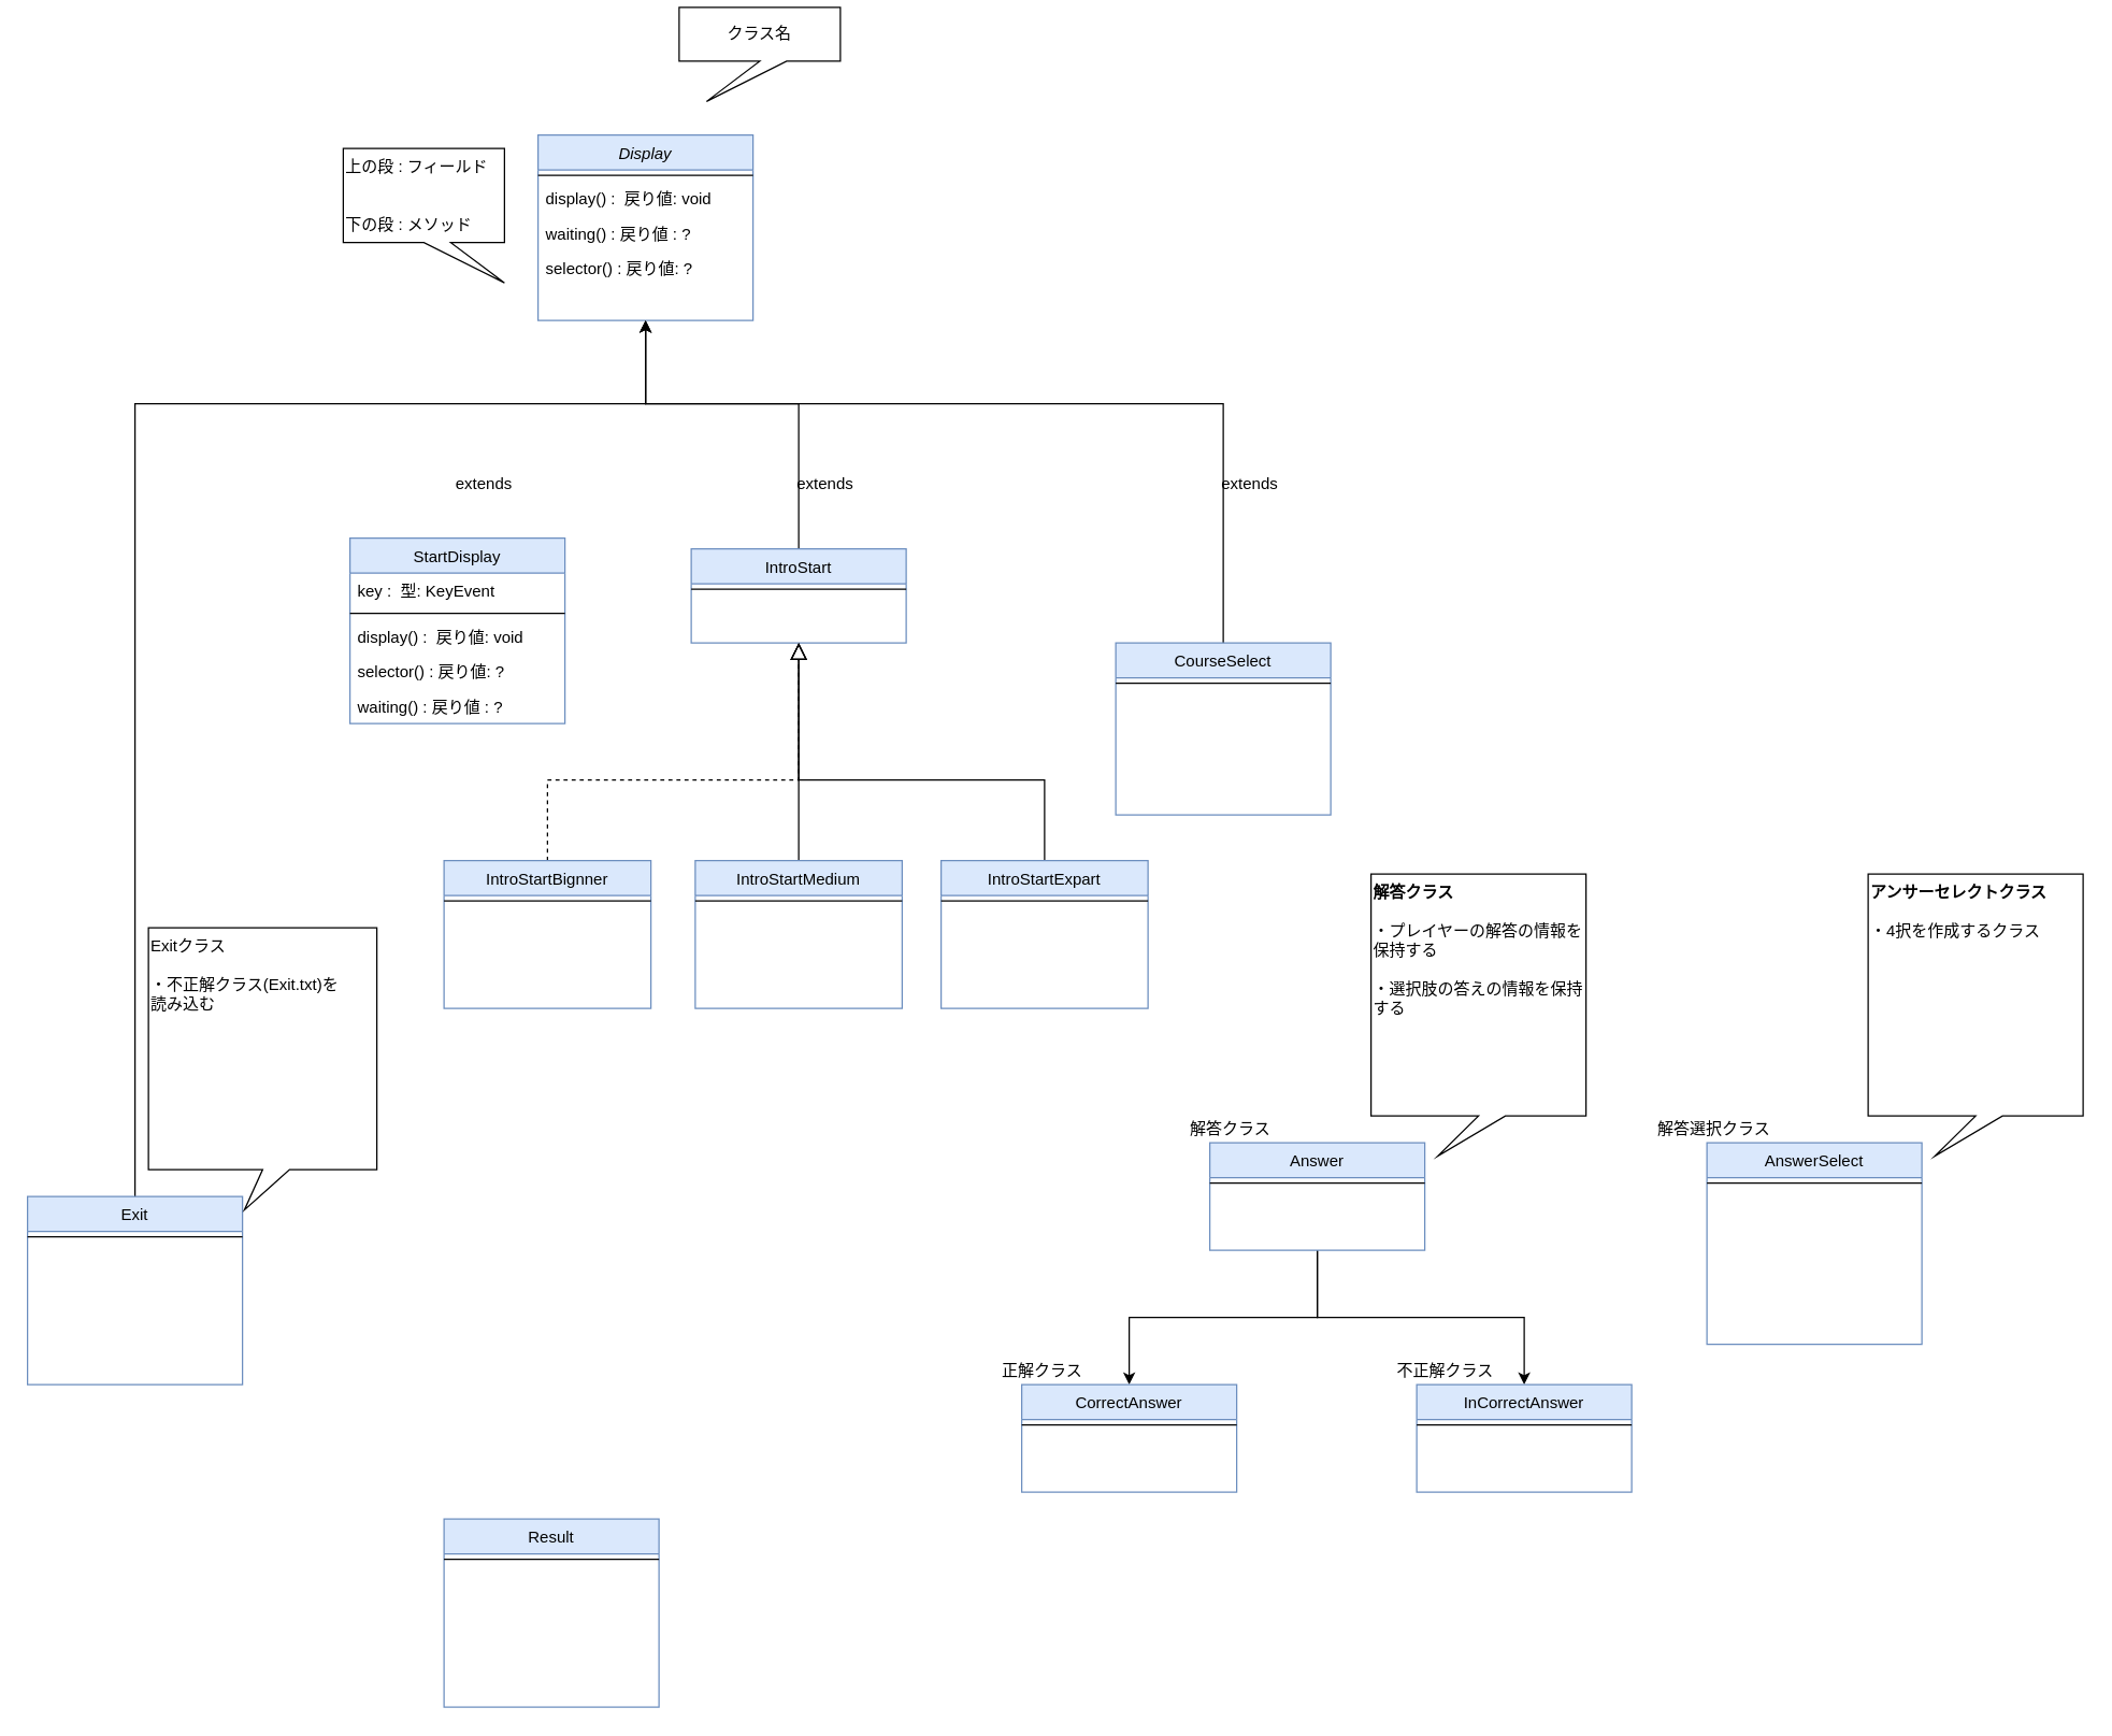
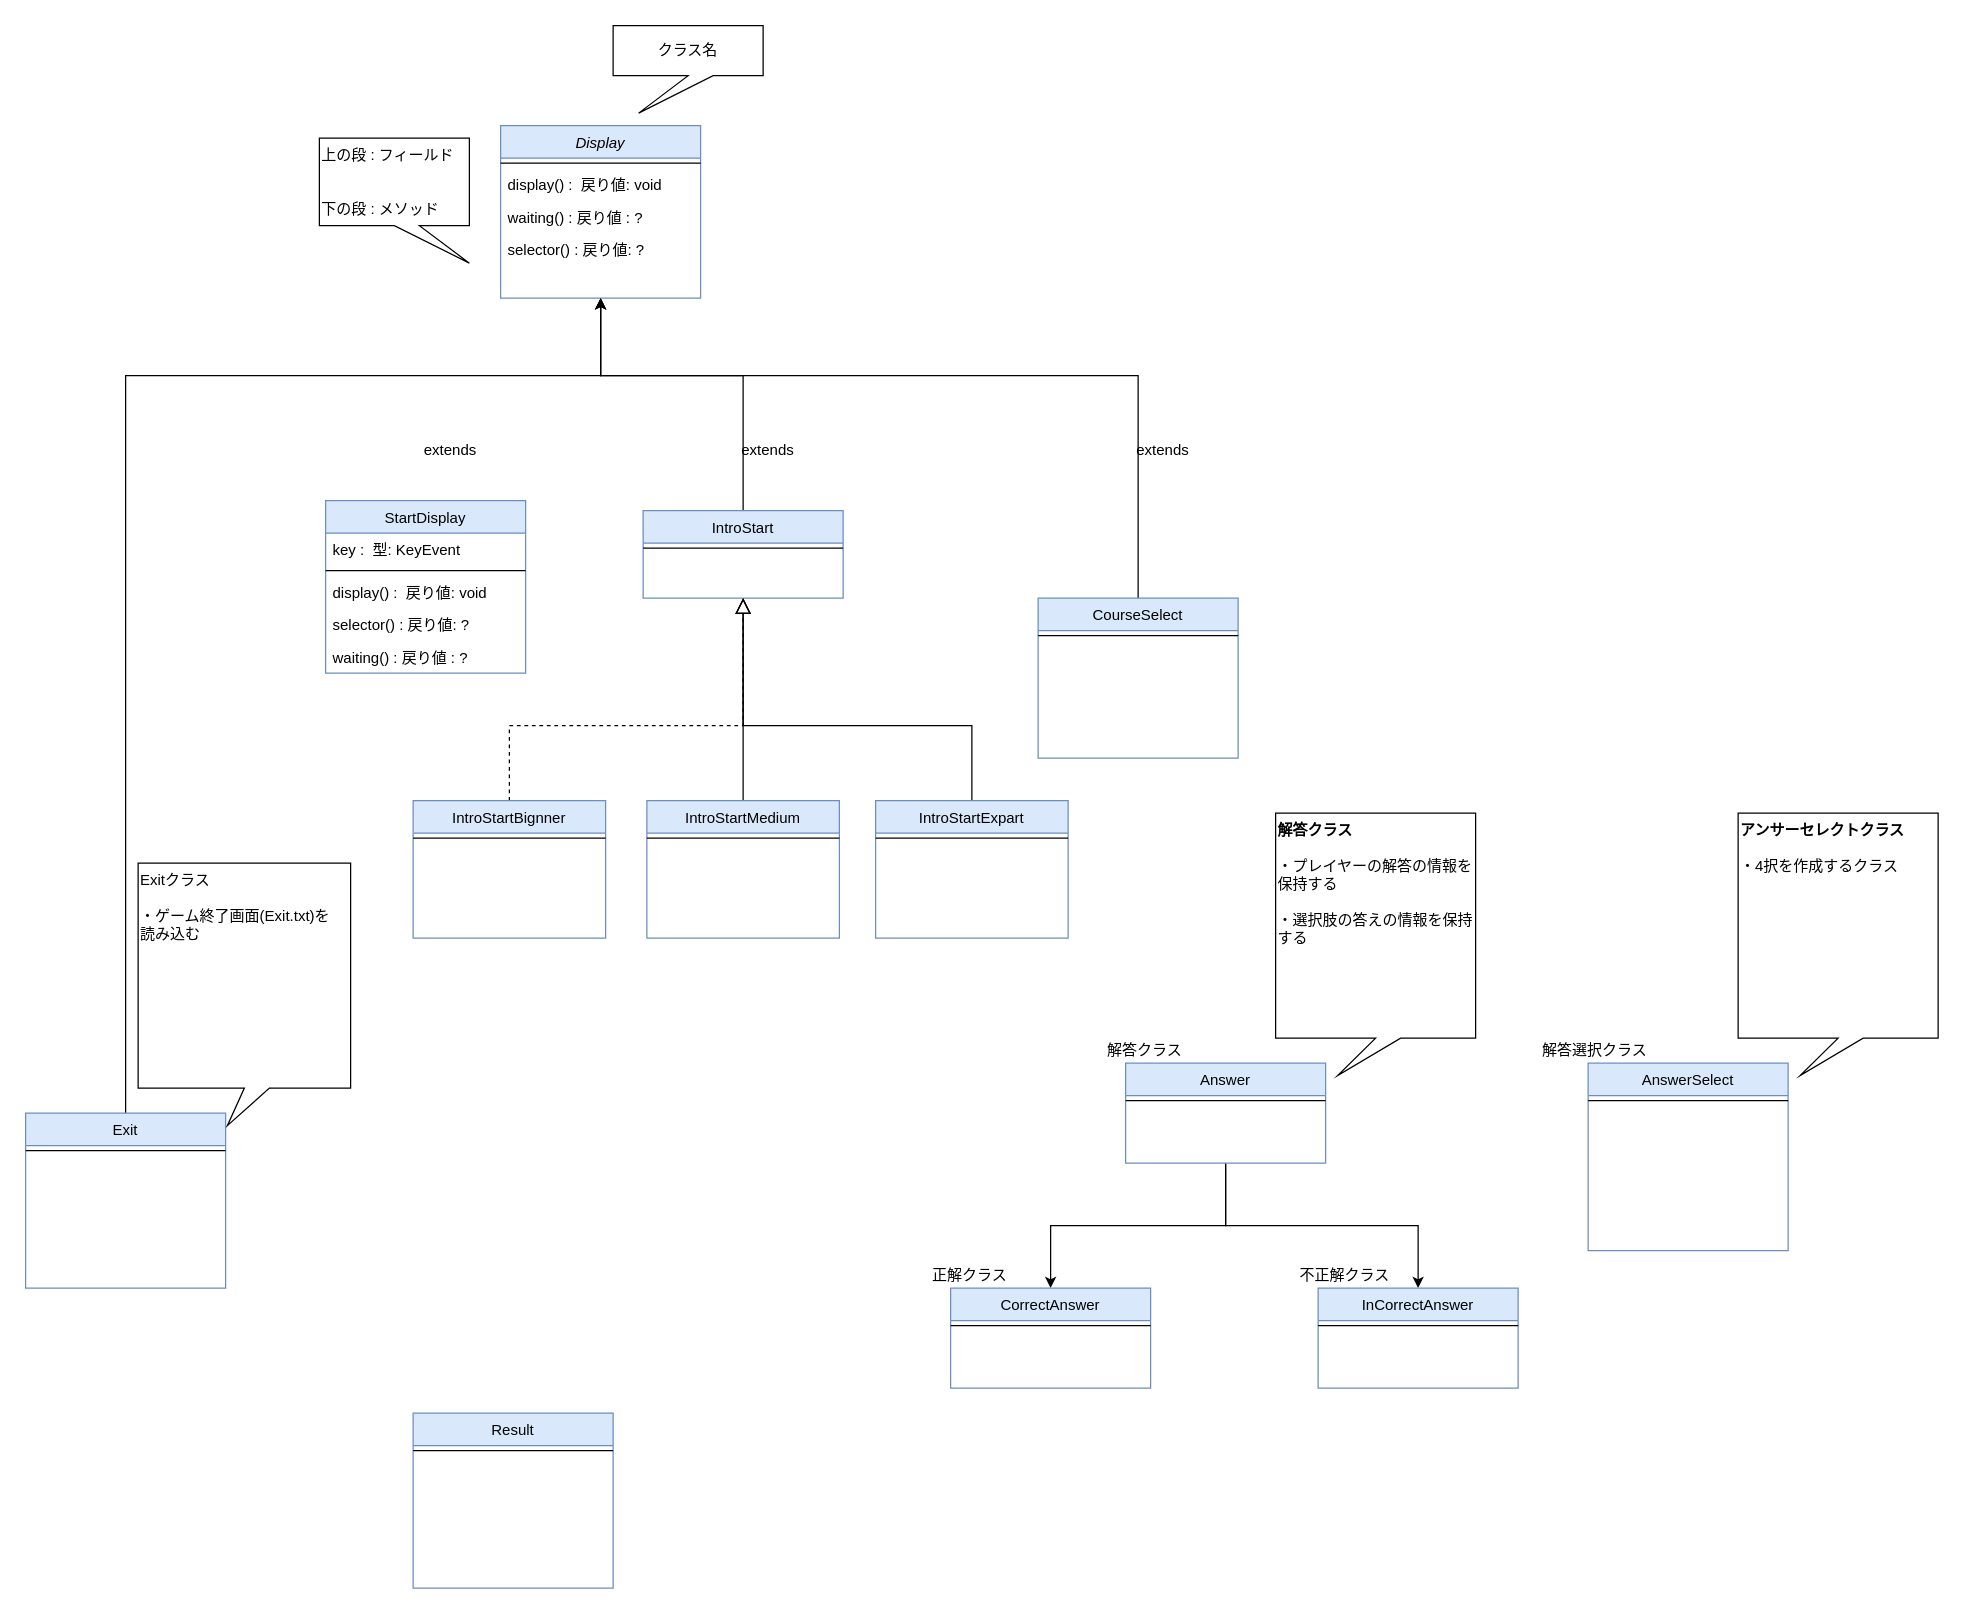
- <mxCell id="8" value="クラス名" style="shape=callout;whiteSpace=wrap;html=1;perimeter=calloutPerimeter;align=center;position2=0.17;" parent="1" vertex="1"><mxGeometry x="505" y="5" width="120" height="70" as="geometry" /></mxCell>
+ <mxCell id="8" value="クラス名" style="shape=callout;whiteSpace=wrap;html=1;perimeter=calloutPerimeter;align=center;position2=0.17;" parent="1" vertex="1"><mxGeometry x="490" y="20" width="120" height="70" as="geometry" /></mxCell>
- <mxCell id="54" value="Exitクラス&lt;br&gt;&lt;br&gt;・不正解クラス(Exit.txt)を&lt;br&gt;読み込む" style="shape=callout;whiteSpace=wrap;html=1;perimeter=calloutPerimeter;align=left;position2=0.42;verticalAlign=top;" vertex="1" parent="1"><mxGeometry x="110" y="690" width="170" height="210" as="geometry" /></mxCell>
+ <mxCell id="54" value="Exitクラス&lt;br&gt;&lt;br&gt;・ゲーム終了画面(Exit.txt)を&lt;br&gt;読み込む" style="shape=callout;whiteSpace=wrap;html=1;perimeter=calloutPerimeter;align=left;position2=0.42;verticalAlign=top;" vertex="1" parent="1"><mxGeometry x="110" y="690" width="170" height="210" as="geometry" /></mxCell>
